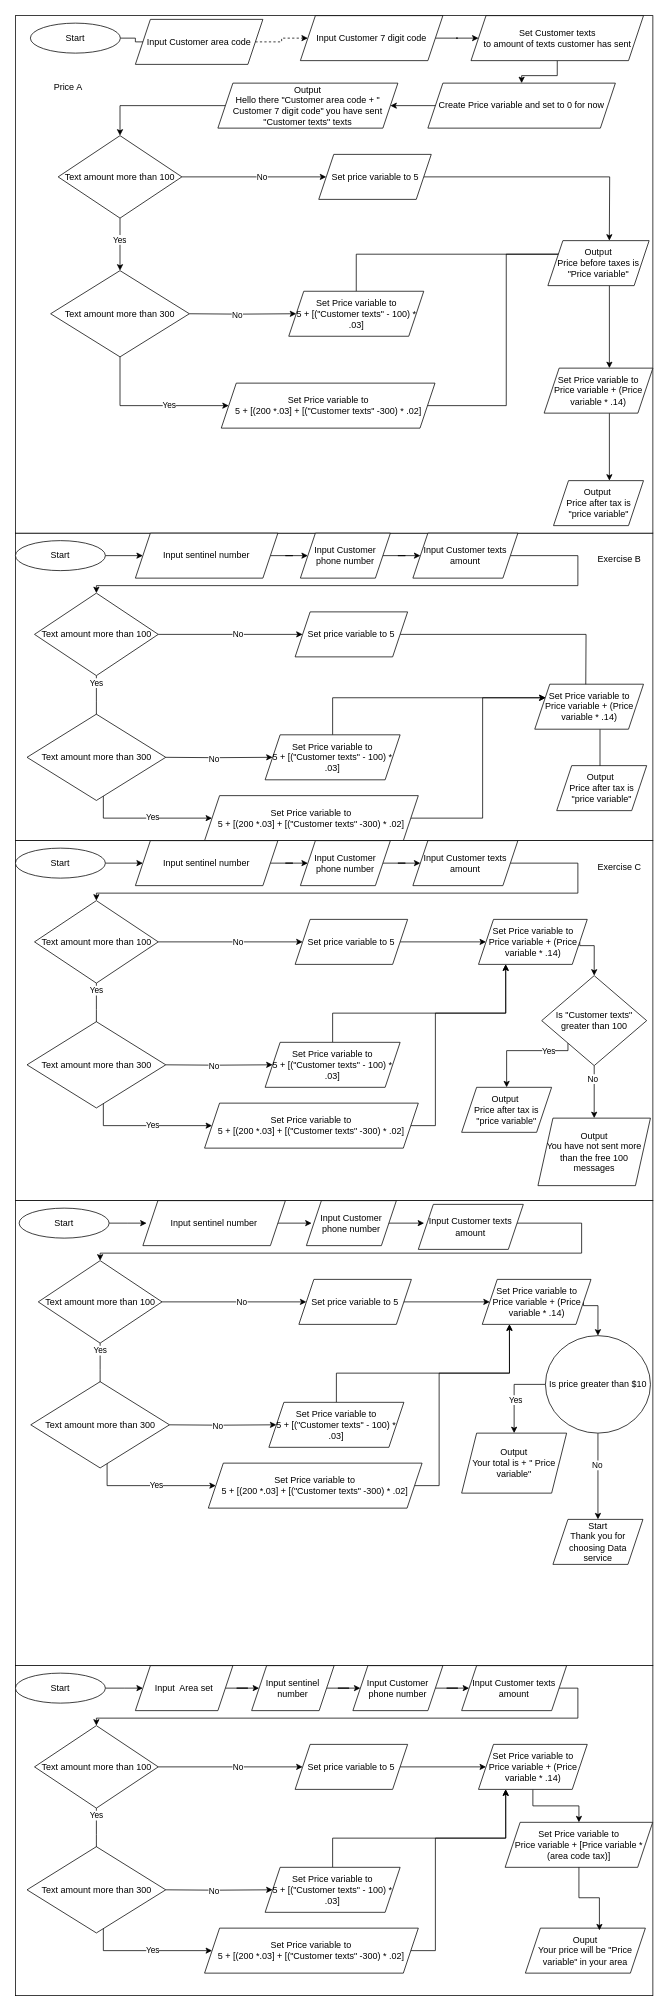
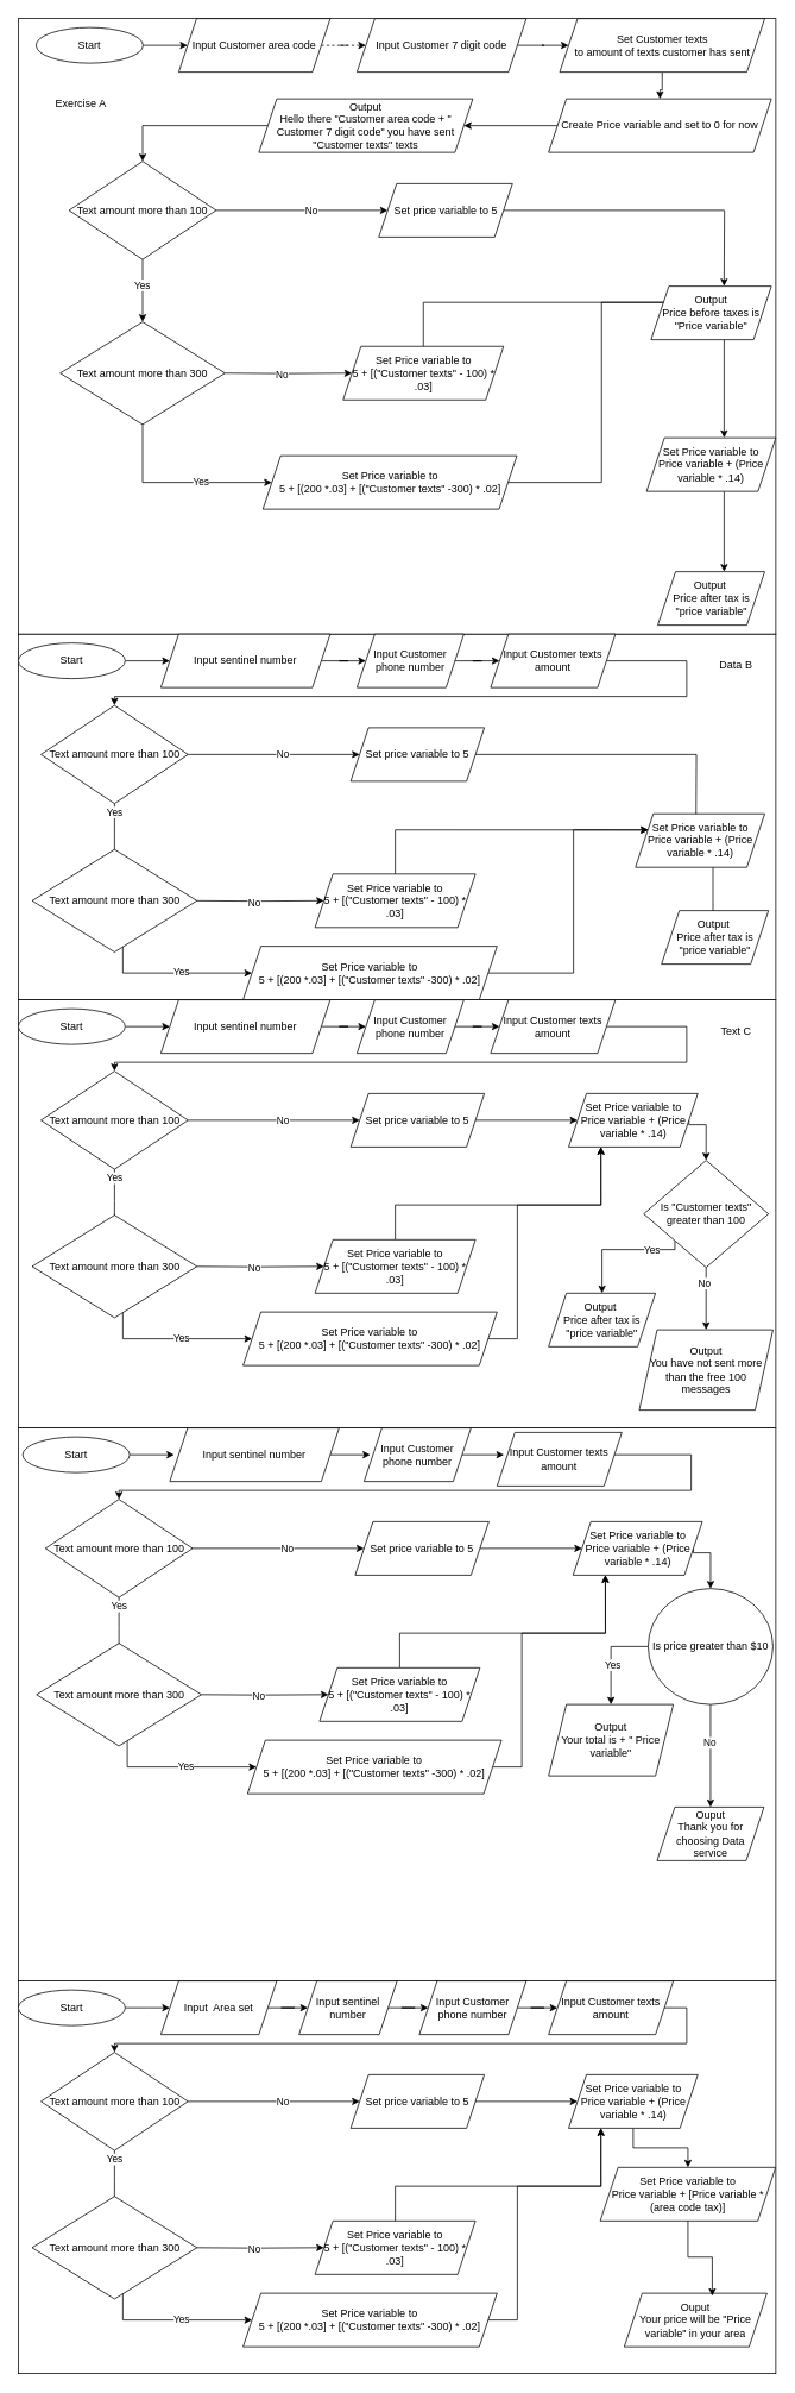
- <mxCell id="8" value="Input Customer area code" style="shape=parallelogram;perimeter=parallelogramPerimeter;whiteSpace=wrap;html=1;fixedSize=1;" vertex="1" parent="1"><mxGeometry x="180" y="25" width="170" height="60" as="geometry" /></mxCell>
+ <mxCell id="8" value="Input Customer area code" style="shape=parallelogram;perimeter=parallelogramPerimeter;whiteSpace=wrap;html=1;fixedSize=1;" vertex="1" parent="1"><mxGeometry x="200" width="170" height="60" as="geometry" y="20" /></mxCell>
- <mxCell id="38" value="Price A" style="text;html=1;align=center;verticalAlign=middle;resizable=0;points=[];autosize=1;strokeColor=none;fillColor=none;" vertex="1" parent="1"><mxGeometry x="50" y="100" width="80" height="30" as="geometry" /></mxCell>
+ <mxCell id="38" value="Exercise A" style="text;html=1;align=center;verticalAlign=middle;resizable=0;points=[];autosize=1;strokeColor=none;fillColor=none;" vertex="1" parent="1"><mxGeometry x="50" y="100" width="80" height="30" as="geometry" /></mxCell>
- <mxCell id="14" value="Create Price variable and set to 0 for now" style="shape=parallelogram;perimeter=parallelogramPerimeter;whiteSpace=wrap;html=1;fixedSize=1;" vertex="1" parent="1"><mxGeometry x="570" y="110" width="250" height="60" as="geometry" /></mxCell>
+ <mxCell id="14" value="Create Price variable and set to 0 for now" style="shape=parallelogram;perimeter=parallelogramPerimeter;whiteSpace=wrap;html=1;fixedSize=1;" vertex="1" parent="1"><mxGeometry x="615" y="110" width="250" height="60" as="geometry" /></mxCell>
- <mxCell id="66" value="Exercise B" style="text;html=1;align=center;verticalAlign=middle;resizable=0;points=[];autosize=1;strokeColor=none;fillColor=none;" vertex="1" parent="1"><mxGeometry x="785" y="730" width="80" height="30" as="geometry" /></mxCell>
+ <mxCell id="66" value="Data B" style="text;html=1;align=center;verticalAlign=middle;resizable=0;points=[];autosize=1;strokeColor=none;fillColor=none;" vertex="1" parent="1"><mxGeometry x="785" y="730" width="80" height="30" as="geometry" /></mxCell>
- <mxCell id="93" value="Exercise C" style="text;html=1;align=center;verticalAlign=middle;resizable=0;points=[];autosize=1;strokeColor=none;fillColor=none;" vertex="1" parent="1"><mxGeometry x="785" y="1140" width="80" height="30" as="geometry" /></mxCell>
+ <mxCell id="93" value="Text C" style="text;html=1;align=center;verticalAlign=middle;resizable=0;points=[];autosize=1;strokeColor=none;fillColor=none;" vertex="1" parent="1"><mxGeometry x="785" y="1140" width="80" height="30" as="geometry" /></mxCell>
- <mxCell id="134" value="Start&lt;div&gt;Thank you for choosing Data service&lt;/div&gt;" style="shape=parallelogram;perimeter=parallelogramPerimeter;whiteSpace=wrap;html=1;fixedSize=1;" vertex="1" parent="1"><mxGeometry x="736.75" y="2025" width="120" height="60" as="geometry" /></mxCell>
+ <mxCell id="134" value="Ouput&lt;div&gt;Thank you for choosing Data service&lt;/div&gt;" style="shape=parallelogram;perimeter=parallelogramPerimeter;whiteSpace=wrap;html=1;fixedSize=1;" vertex="1" parent="1"><mxGeometry x="736.75" y="2025" width="120" height="60" as="geometry" /></mxCell>
